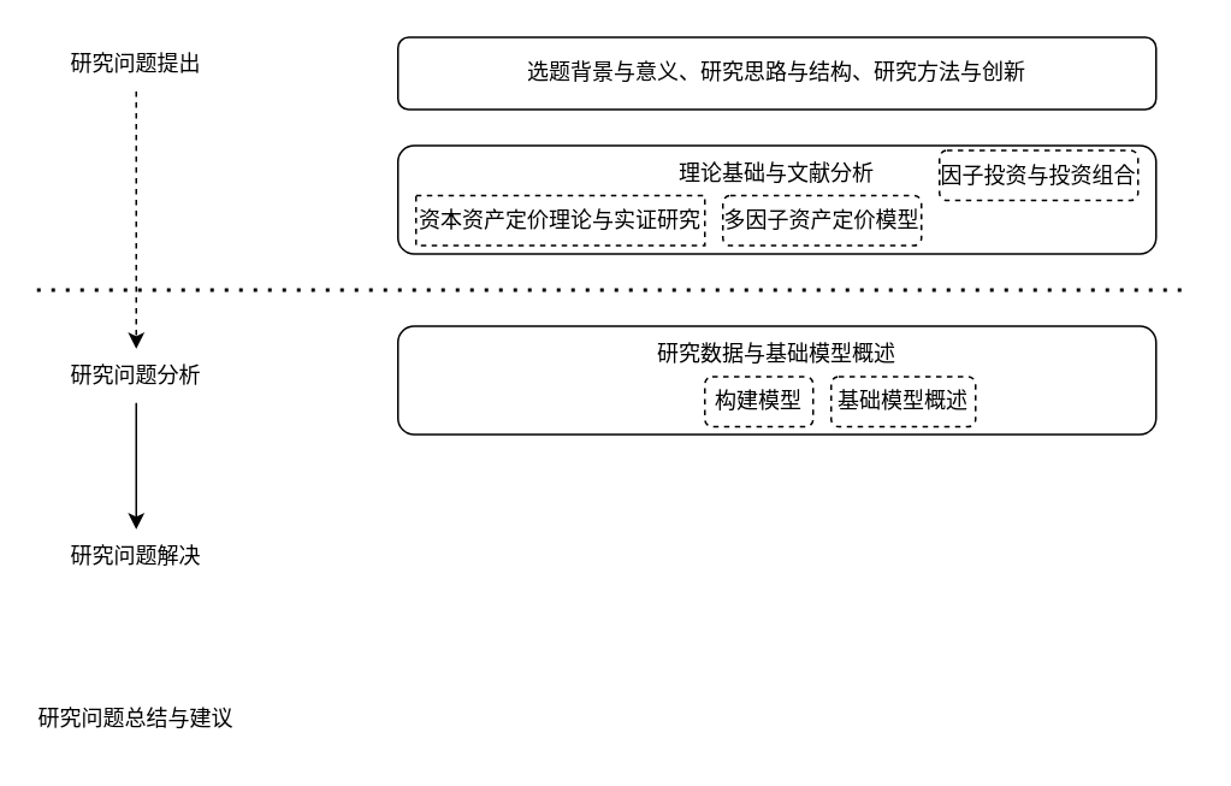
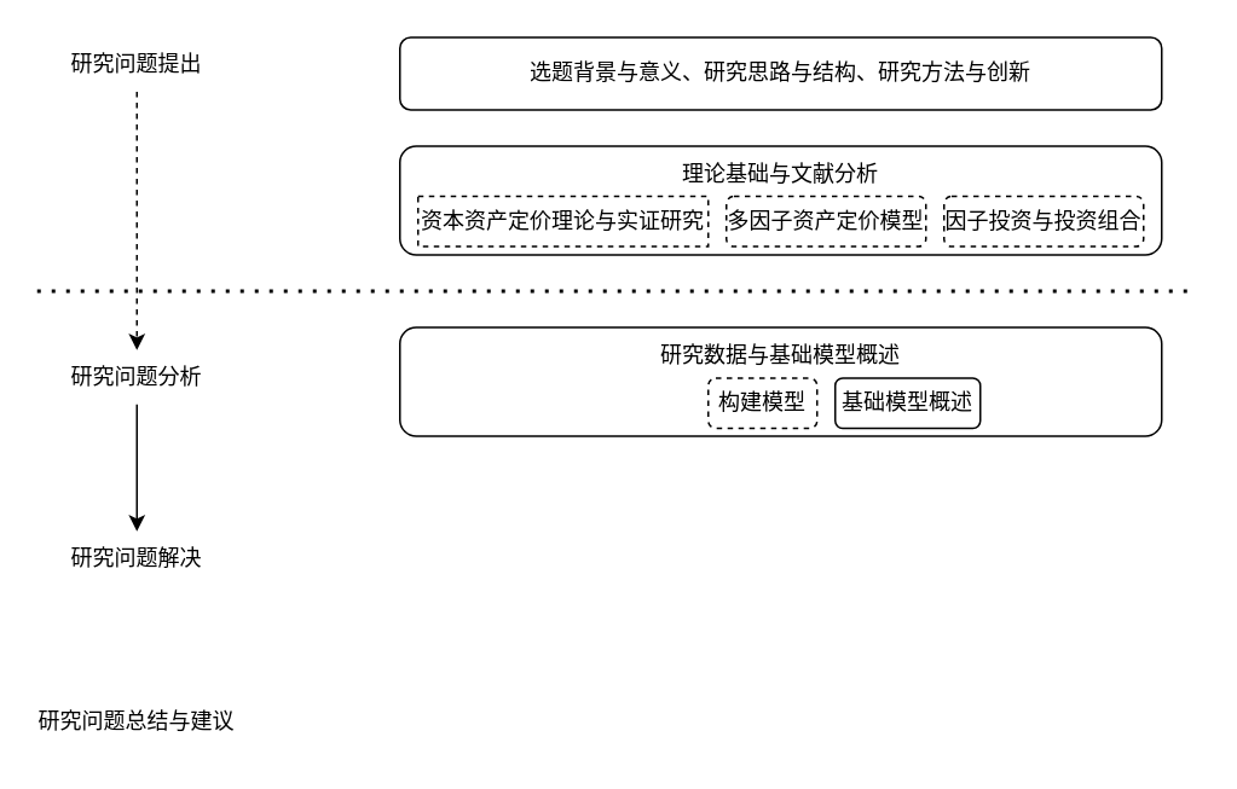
- <mxCell id="15" value="因子投资与投资组合" style="rounded=1;whiteSpace=wrap;html=1;dashed=1;" vertex="1" parent="11"><mxGeometry x="300" y="2.692" width="110" height="27.692" as="geometry" /></mxCell>
+ <mxCell id="15" value="因子投资与投资组合" style="rounded=1;whiteSpace=wrap;html=1;dashed=1;" vertex="1" parent="11"><mxGeometry x="300" y="27.692" width="110" height="27.692" as="geometry" /></mxCell>
- <mxCell id="17" value="基础模型概述" style="rounded=1;whiteSpace=wrap;html=1;dashed=1;" vertex="1" parent="1"><mxGeometry x="460" y="208" width="80" height="27.69" as="geometry" /></mxCell>
+ <mxCell id="17" value="基础模型概述" style="rounded=1;whiteSpace=wrap;html=1;dashed=0;" vertex="1" parent="1"><mxGeometry x="460" y="208" width="80" height="27.69" as="geometry" /></mxCell>
